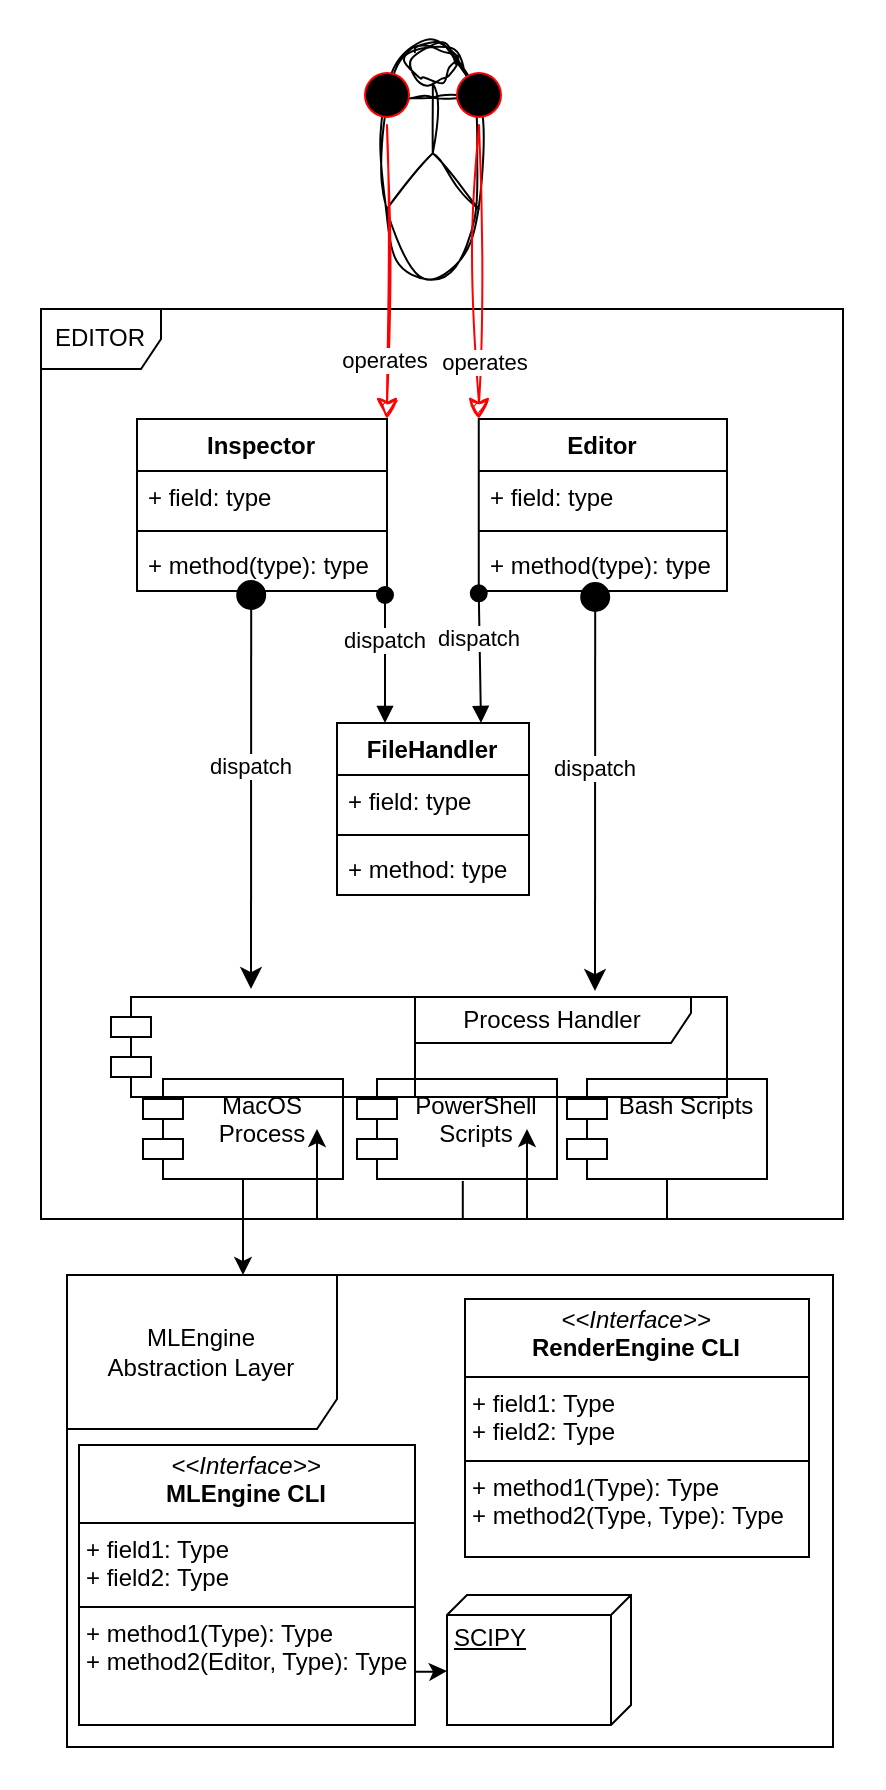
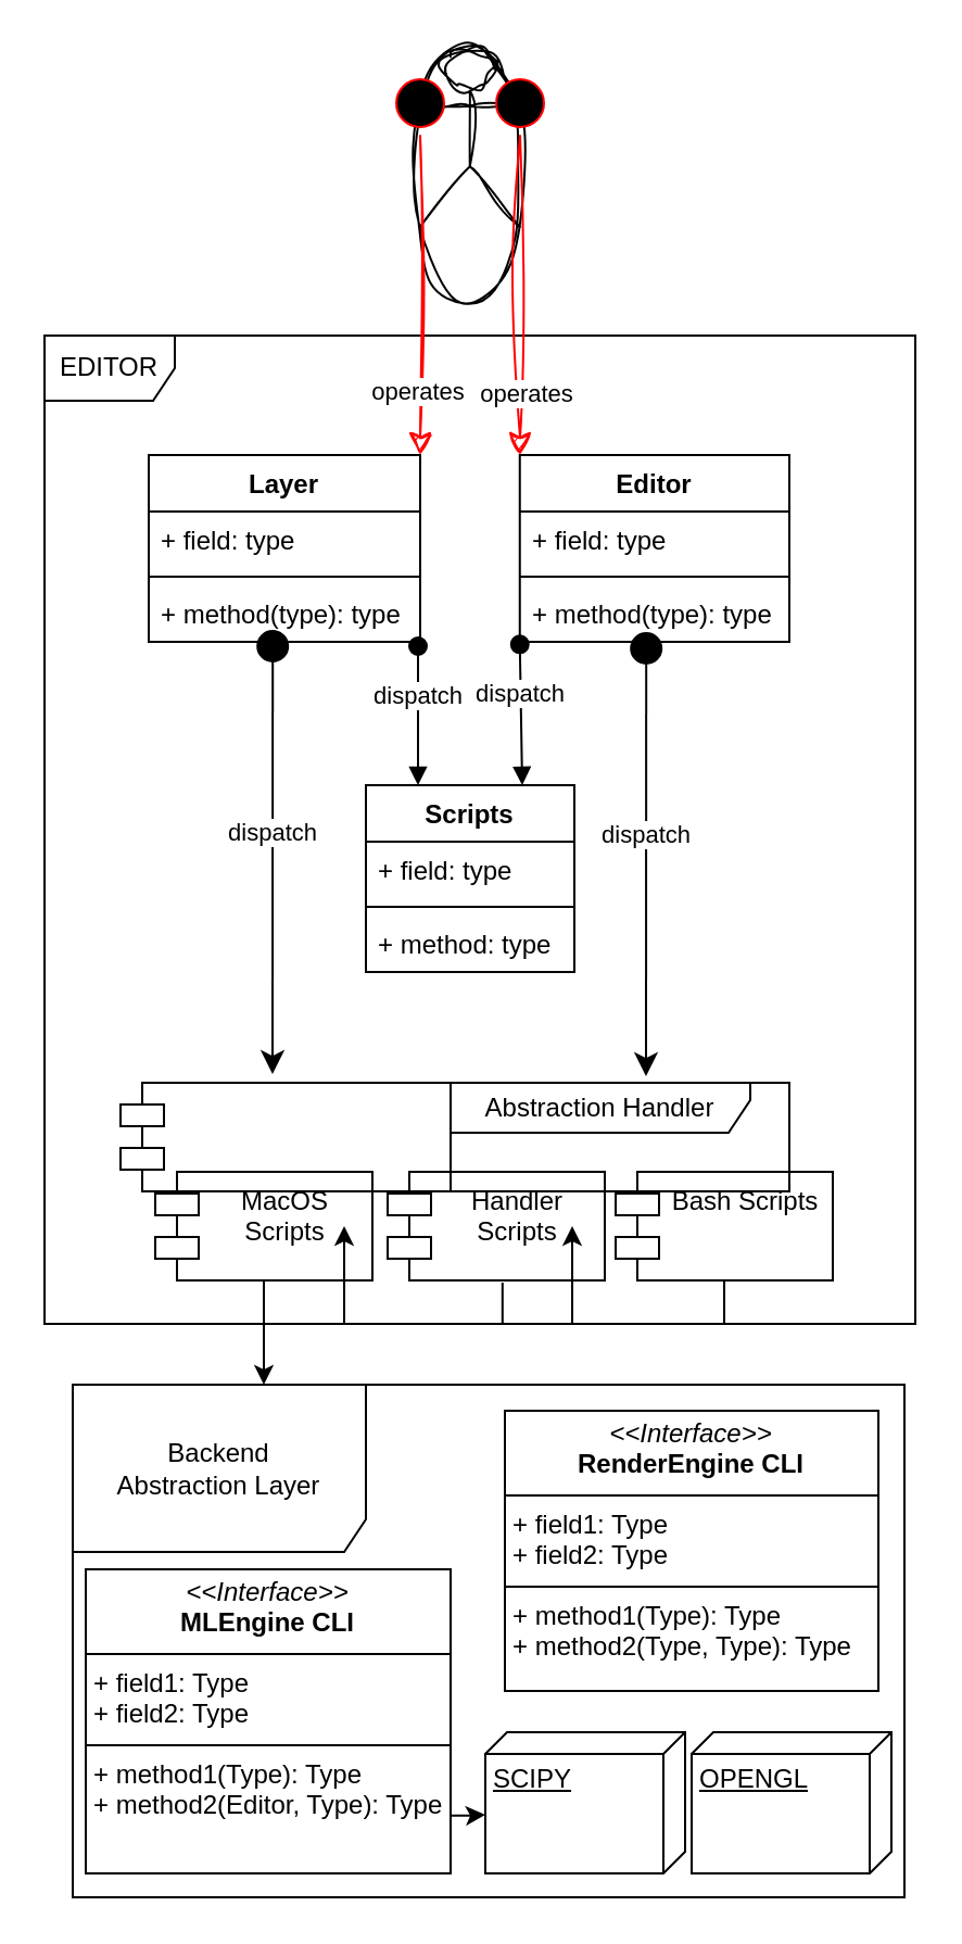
- <mxCell id="14" value="Inspector" style="swimlane;fontStyle=1;align=center;verticalAlign=top;childLayout=stackLayout;horizontal=1;startSize=26;horizontalStack=0;resizeParent=1;resizeParentMax=0;resizeLast=0;collapsible=1;marginBottom=0;whiteSpace=wrap;html=1;fillColor=none;" vertex="1" parent="1"><mxGeometry x="68" y="209" width="125" height="86" as="geometry" /></mxCell>
+ <mxCell id="14" value="Layer" style="swimlane;fontStyle=1;align=center;verticalAlign=top;childLayout=stackLayout;horizontal=1;startSize=26;horizontalStack=0;resizeParent=1;resizeParentMax=0;resizeLast=0;collapsible=1;marginBottom=0;whiteSpace=wrap;html=1;fillColor=none;" vertex="1" parent="1"><mxGeometry x="68" y="209" width="125" height="86" as="geometry" /></mxCell>
- <mxCell id="6" value="FileHandler" style="swimlane;fontStyle=1;align=center;verticalAlign=top;childLayout=stackLayout;horizontal=1;startSize=26;horizontalStack=0;resizeParent=1;resizeParentMax=0;resizeLast=0;collapsible=1;marginBottom=0;whiteSpace=wrap;html=1;fillColor=none;" vertex="1" parent="1"><mxGeometry x="168" y="361" width="96" height="86" as="geometry" /></mxCell>
+ <mxCell id="6" value="Scripts" style="swimlane;fontStyle=1;align=center;verticalAlign=top;childLayout=stackLayout;horizontal=1;startSize=26;horizontalStack=0;resizeParent=1;resizeParentMax=0;resizeLast=0;collapsible=1;marginBottom=0;whiteSpace=wrap;html=1;fillColor=none;" vertex="1" parent="1"><mxGeometry x="168" y="361" width="96" height="86" as="geometry" /></mxCell>
- <mxCell id="31" value="Process Handler" style="shape=umlFrame;whiteSpace=wrap;html=1;pointerEvents=0;width=138;height=23;" vertex="1" parent="1"><mxGeometry x="207" y="498" width="156" height="50" as="geometry" /></mxCell>
+ <mxCell id="31" value="Abstraction Handler" style="shape=umlFrame;whiteSpace=wrap;html=1;pointerEvents=0;width=138;height=23;" vertex="1" parent="1"><mxGeometry x="207" y="498" width="156" height="50" as="geometry" /></mxCell>
- <mxCell id="34" value="MacOS Process" style="shape=module;align=left;spacingLeft=20;align=center;verticalAlign=top;whiteSpace=wrap;html=1;fillColor=none;" vertex="1" parent="1"><mxGeometry x="71" y="539" width="100" height="50" as="geometry" /></mxCell>
+ <mxCell id="34" value="MacOS Scripts" style="shape=module;align=left;spacingLeft=20;align=center;verticalAlign=top;whiteSpace=wrap;html=1;fillColor=none;" vertex="1" parent="1"><mxGeometry x="71" y="539" width="100" height="50" as="geometry" /></mxCell>
- <mxCell id="32" value="PowerShell Scripts" style="shape=module;align=left;spacingLeft=20;align=center;verticalAlign=top;whiteSpace=wrap;html=1;fillColor=none;" vertex="1" parent="1"><mxGeometry x="178" y="539" width="100" height="50" as="geometry" /></mxCell>
+ <mxCell id="32" value="Handler Scripts" style="shape=module;align=left;spacingLeft=20;align=center;verticalAlign=top;whiteSpace=wrap;html=1;fillColor=none;" vertex="1" parent="1"><mxGeometry x="178" y="539" width="100" height="50" as="geometry" /></mxCell>
- <mxCell id="19" value="MLEngine&lt;br&gt;Abstraction Layer" style="shape=umlFrame;whiteSpace=wrap;html=1;pointerEvents=0;width=135;height=77;fillColor=none;" vertex="1" parent="1"><mxGeometry x="33" y="637" width="383" height="236" as="geometry" /></mxCell>
+ <mxCell id="19" value="Backend&lt;br&gt;Abstraction Layer" style="shape=umlFrame;whiteSpace=wrap;html=1;pointerEvents=0;width=135;height=77;fillColor=none;" vertex="1" parent="1"><mxGeometry x="33" y="637" width="383" height="236" as="geometry" /></mxCell>
+ <mxCell id="38" value="OPENGL" style="verticalAlign=top;align=left;spacingTop=8;spacingLeft=2;spacingRight=12;shape=cube;size=10;direction=south;fontStyle=4;html=1;whiteSpace=wrap;fillColor=none;" vertex="1" parent="1"><mxGeometry x="318" y="797" width="92" height="65" as="geometry" /></mxCell>
